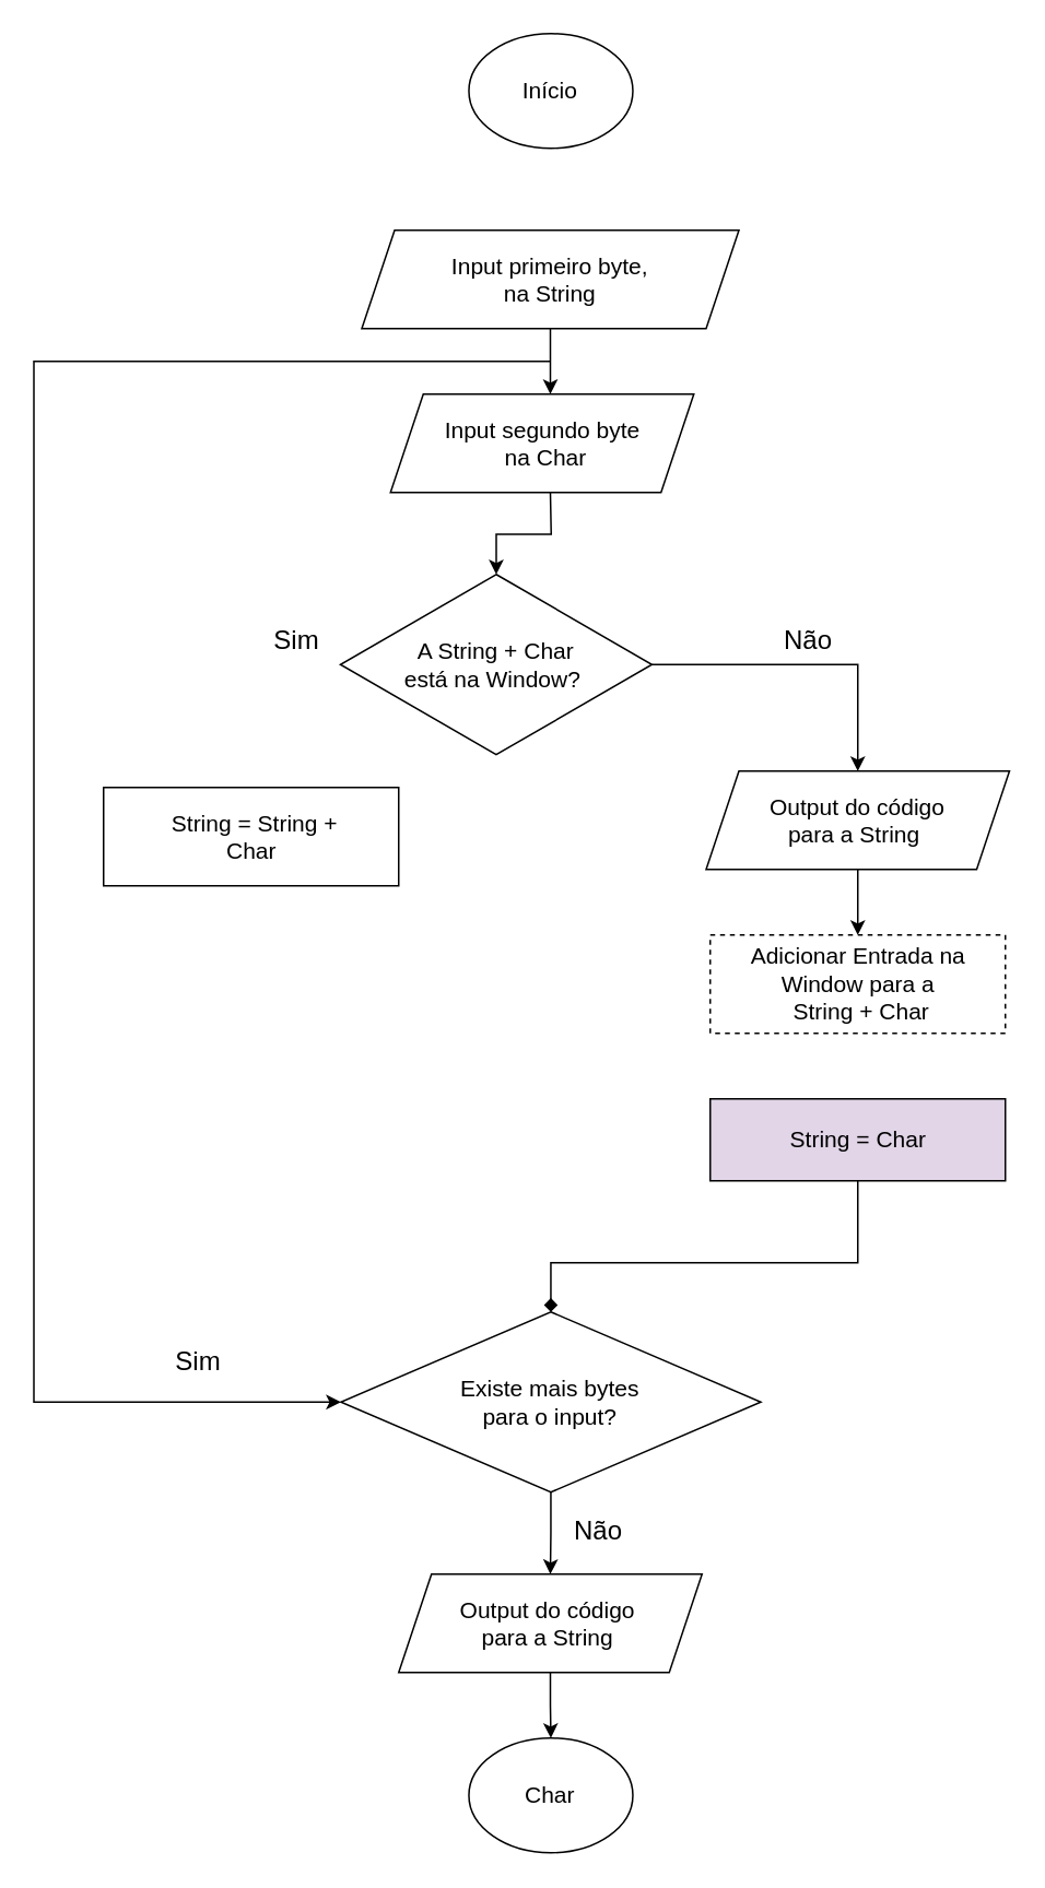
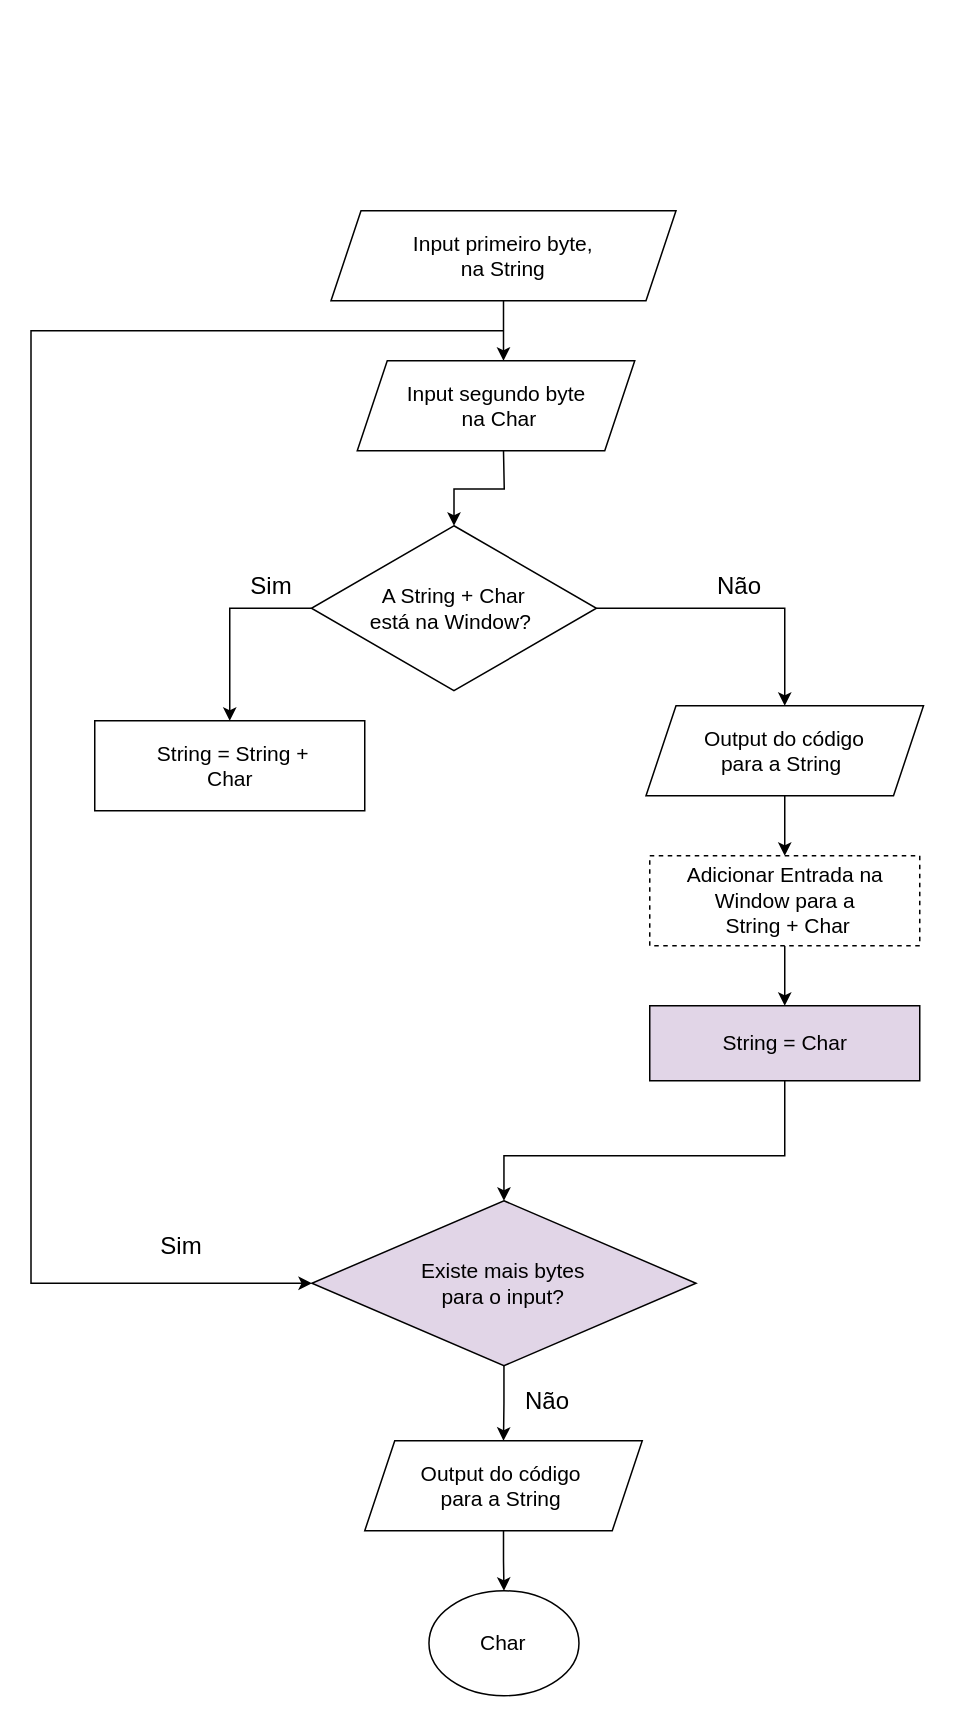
- <mxCell id="2" value="Início" style="ellipse;whiteSpace=wrap;html=1;fontSize=14;" vertex="1" parent="1"><mxGeometry x="285.31" y="20" width="100" height="70" as="geometry" /></mxCell>
+ <mxCell id="7" style="edgeStyle=orthogonalEdgeStyle;rounded=0;orthogonalLoop=1;jettySize=auto;html=1;exitX=0;exitY=0.5;exitDx=0;exitDy=0;fontFamily=Helvetica;fontSize=16;" edge="1" parent="1" source="9" target="18"><mxGeometry relative="1" as="geometry" /></mxCell>
+ <mxCell id="14" style="edgeStyle=orthogonalEdgeStyle;rounded=0;orthogonalLoop=1;jettySize=auto;html=1;exitX=0.5;exitY=1;exitDx=0;exitDy=0;entryX=0.5;entryY=0;entryDx=0;entryDy=0;fontFamily=Helvetica;fontSize=16;" edge="1" parent="1" source="15" target="17"><mxGeometry relative="1" as="geometry" /></mxCell>
- <mxCell id="16" style="edgeStyle=orthogonalEdgeStyle;rounded=0;orthogonalLoop=1;jettySize=auto;html=1;exitX=0.5;exitY=1;exitDx=0;exitDy=0;entryX=0.5;entryY=0;entryDx=0;entryDy=0;fontFamily=Helvetica;fontSize=16;endArrow=diamond;" edge="1" parent="1" source="17" target="20"><mxGeometry relative="1" as="geometry"><Array as="points"><mxPoint x="522" y="770" /><mxPoint x="335" y="770" /></Array></mxGeometry></mxCell>
+ <mxCell id="16" style="edgeStyle=orthogonalEdgeStyle;rounded=0;orthogonalLoop=1;jettySize=auto;html=1;exitX=0.5;exitY=1;exitDx=0;exitDy=0;entryX=0.5;entryY=0;entryDx=0;entryDy=0;fontFamily=Helvetica;fontSize=16;" edge="1" parent="1" source="17" target="20"><mxGeometry relative="1" as="geometry"><Array as="points"><mxPoint x="522" y="770" /><mxPoint x="335" y="770" /></Array></mxGeometry></mxCell>
- <mxCell id="20" value="Existe mais bytes &lt;br&gt;para o input?" style="rhombus;whiteSpace=wrap;html=1;fontFamily=Helvetica;fontSize=14;" vertex="1" parent="1"><mxGeometry x="207.26" y="800" width="256.09" height="110" as="geometry" /></mxCell>
+ <mxCell id="20" value="Existe mais bytes &lt;br&gt;para o input?" style="rhombus;whiteSpace=wrap;html=1;fontFamily=Helvetica;fontSize=14;fillColor=#e1d5e7;" vertex="1" parent="1"><mxGeometry x="207.26" y="800" width="256.09" height="110" as="geometry" /></mxCell>
